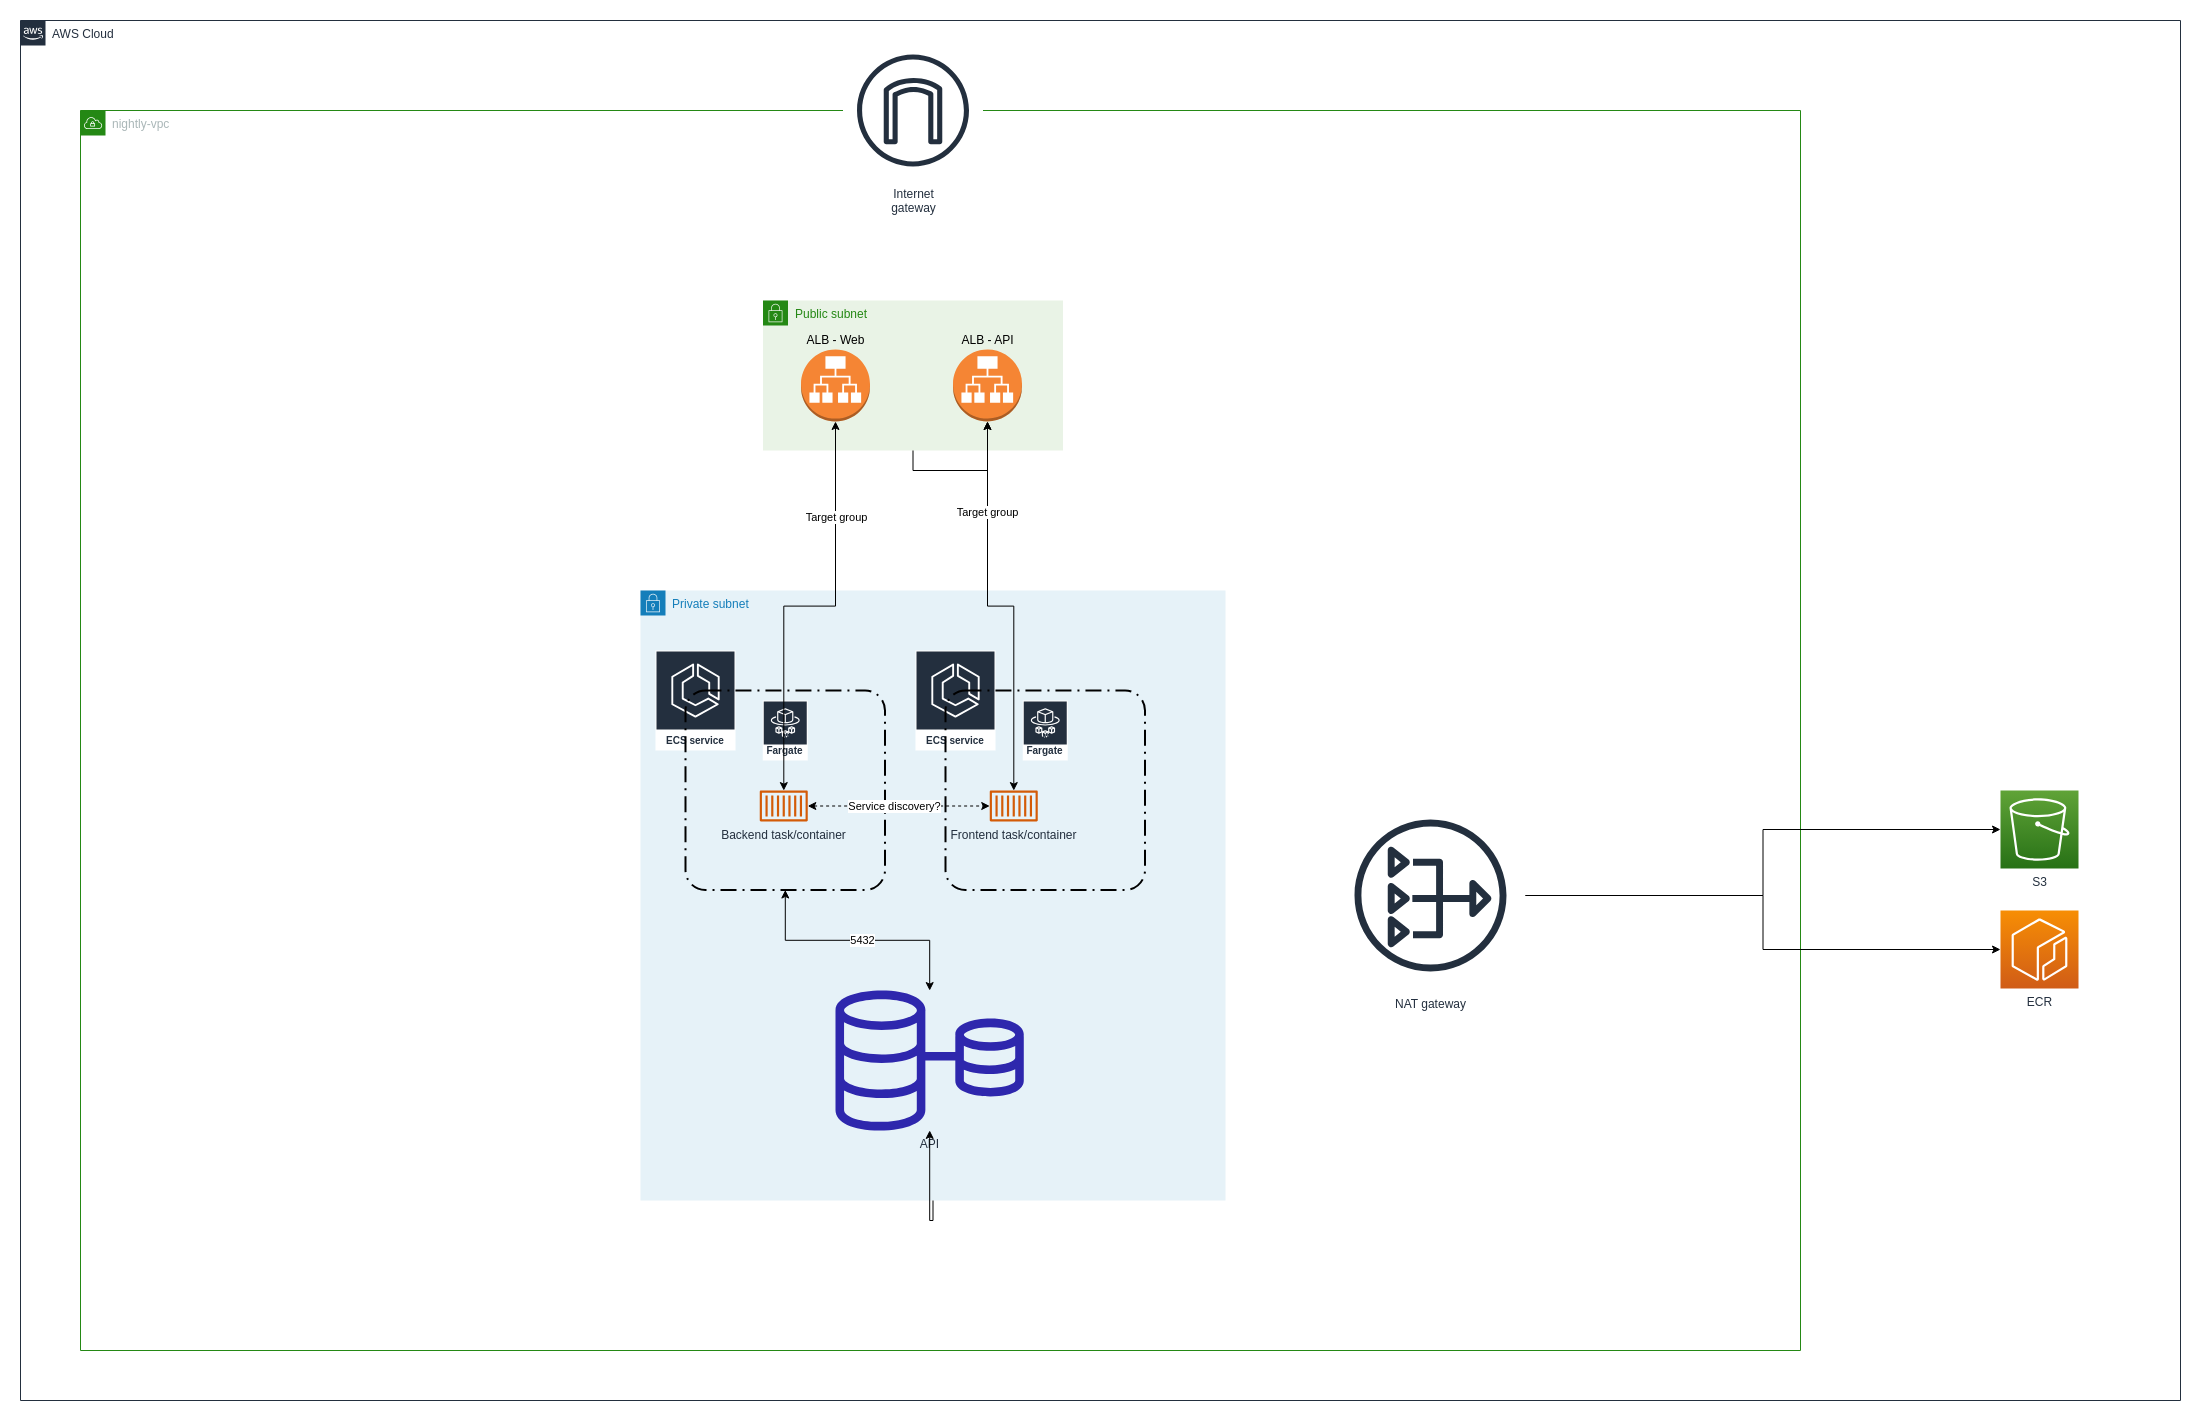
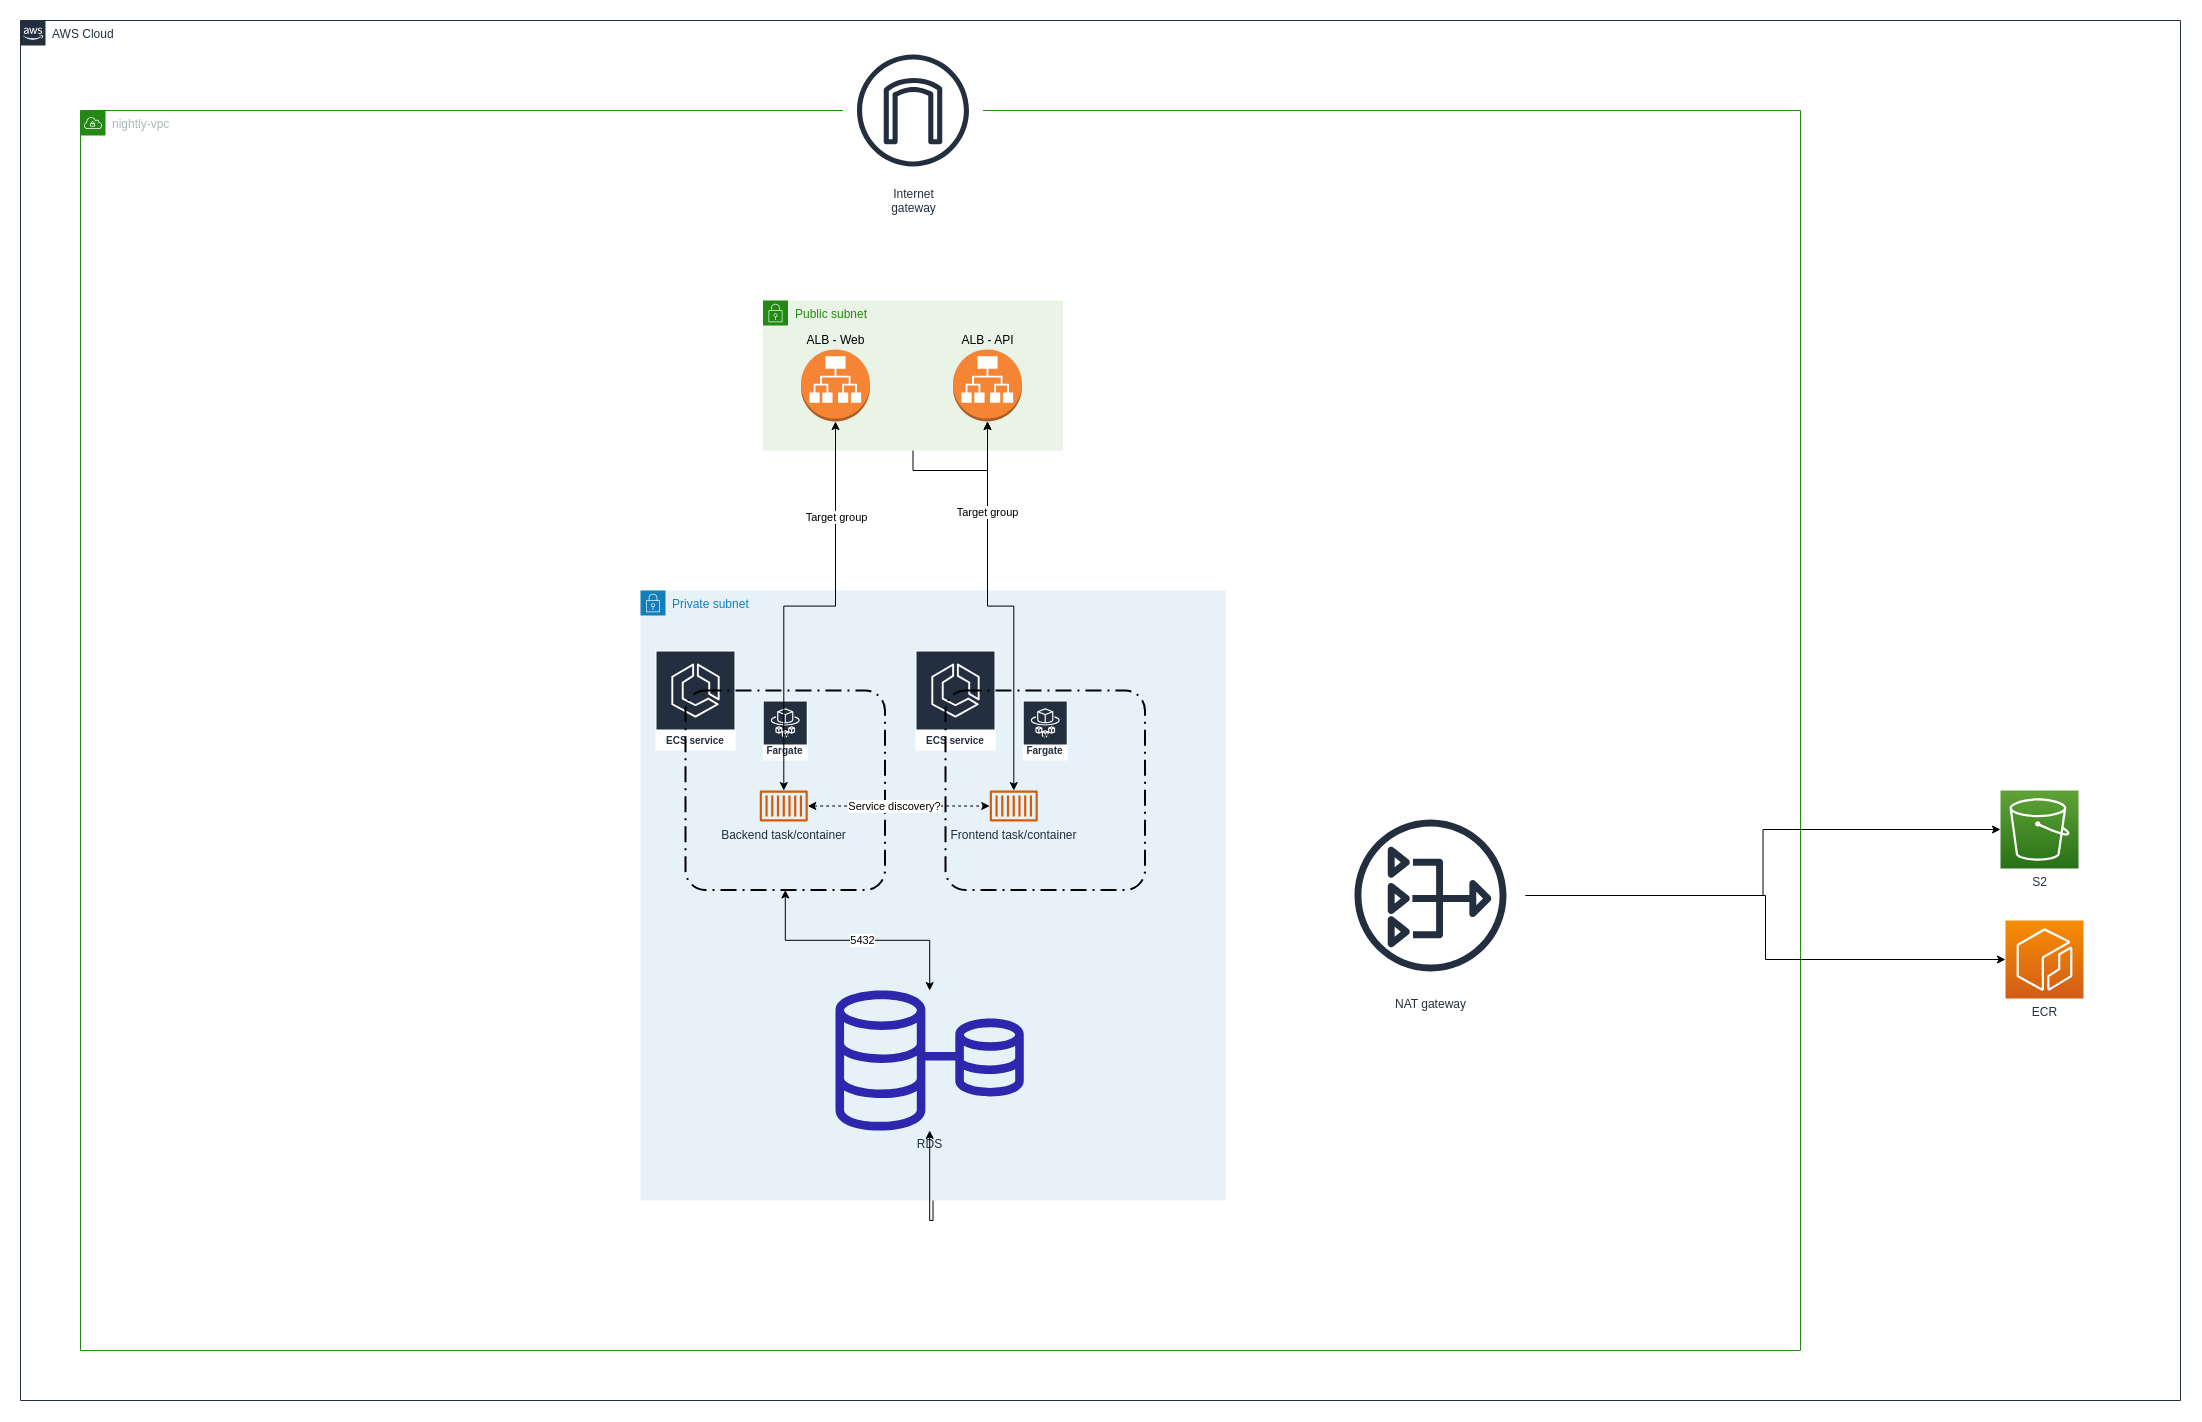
- <mxCell id="32" value="S3" style="sketch=0;points=[[0,0,0],[0.25,0,0],[0.5,0,0],[0.75,0,0],[1,0,0],[0,1,0],[0.25,1,0],[0.5,1,0],[0.75,1,0],[1,1,0],[0,0.25,0],[0,0.5,0],[0,0.75,0],[1,0.25,0],[1,0.5,0],[1,0.75,0]];outlineConnect=0;fontColor=#232F3E;gradientColor=#60A337;gradientDirection=north;fillColor=#277116;strokeColor=#ffffff;dashed=0;verticalLabelPosition=bottom;verticalAlign=top;align=center;html=1;fontSize=12;fontStyle=0;aspect=fixed;shape=mxgraph.aws4.resourceIcon;resIcon=mxgraph.aws4.s3;" vertex="1" parent="1"><mxGeometry x="2000" y="790" width="78" height="78" as="geometry" /></mxCell>
+ <mxCell id="32" value="S2" style="sketch=0;points=[[0,0,0],[0.25,0,0],[0.5,0,0],[0.75,0,0],[1,0,0],[0,1,0],[0.25,1,0],[0.5,1,0],[0.75,1,0],[1,1,0],[0,0.25,0],[0,0.5,0],[0,0.75,0],[1,0.25,0],[1,0.5,0],[1,0.75,0]];outlineConnect=0;fontColor=#232F3E;gradientColor=#60A337;gradientDirection=north;fillColor=#277116;strokeColor=#ffffff;dashed=0;verticalLabelPosition=bottom;verticalAlign=top;align=center;html=1;fontSize=12;fontStyle=0;aspect=fixed;shape=mxgraph.aws4.resourceIcon;resIcon=mxgraph.aws4.s3;" vertex="1" parent="1"><mxGeometry x="2000" y="790" width="78" height="78" as="geometry" /></mxCell>
- <mxCell id="30" value="ECR" style="sketch=0;points=[[0,0,0],[0.25,0,0],[0.5,0,0],[0.75,0,0],[1,0,0],[0,1,0],[0.25,1,0],[0.5,1,0],[0.75,1,0],[1,1,0],[0,0.25,0],[0,0.5,0],[0,0.75,0],[1,0.25,0],[1,0.5,0],[1,0.75,0]];outlineConnect=0;fontColor=#232F3E;gradientColor=#F78E04;gradientDirection=north;fillColor=#D05C17;strokeColor=#ffffff;dashed=0;verticalLabelPosition=bottom;verticalAlign=top;align=center;html=1;fontSize=12;fontStyle=0;aspect=fixed;shape=mxgraph.aws4.resourceIcon;resIcon=mxgraph.aws4.ecr;" vertex="1" parent="1"><mxGeometry x="2000" y="910" width="78" height="78" as="geometry" /></mxCell>
+ <mxCell id="30" value="ECR" style="sketch=0;points=[[0,0,0],[0.25,0,0],[0.5,0,0],[0.75,0,0],[1,0,0],[0,1,0],[0.25,1,0],[0.5,1,0],[0.75,1,0],[1,1,0],[0,0.25,0],[0,0.5,0],[0,0.75,0],[1,0.25,0],[1,0.5,0],[1,0.75,0]];outlineConnect=0;fontColor=#232F3E;gradientColor=#F78E04;gradientDirection=north;fillColor=#D05C17;strokeColor=#ffffff;dashed=0;verticalLabelPosition=bottom;verticalAlign=top;align=center;html=1;fontSize=12;fontStyle=0;aspect=fixed;shape=mxgraph.aws4.resourceIcon;resIcon=mxgraph.aws4.ecr;" vertex="1" parent="1"><mxGeometry x="2005" y="920" width="78" height="78" as="geometry" /></mxCell>
- <mxCell id="21" value="API" style="sketch=0;outlineConnect=0;fontColor=#232F3E;gradientColor=none;fillColor=#2E27AD;strokeColor=none;dashed=0;verticalLabelPosition=bottom;verticalAlign=top;align=center;html=1;fontSize=12;fontStyle=0;aspect=fixed;pointerEvents=1;shape=mxgraph.aws4.rds_multi_az;" vertex="1" parent="8"><mxGeometry x="195" y="400" width="188.28" height="140" as="geometry" /></mxCell>
+ <mxCell id="21" value="RDS" style="sketch=0;outlineConnect=0;fontColor=#232F3E;gradientColor=none;fillColor=#2E27AD;strokeColor=none;dashed=0;verticalLabelPosition=bottom;verticalAlign=top;align=center;html=1;fontSize=12;fontStyle=0;aspect=fixed;pointerEvents=1;shape=mxgraph.aws4.rds_multi_az;" vertex="1" parent="8"><mxGeometry x="195" y="400" width="188.28" height="140" as="geometry" /></mxCell>
